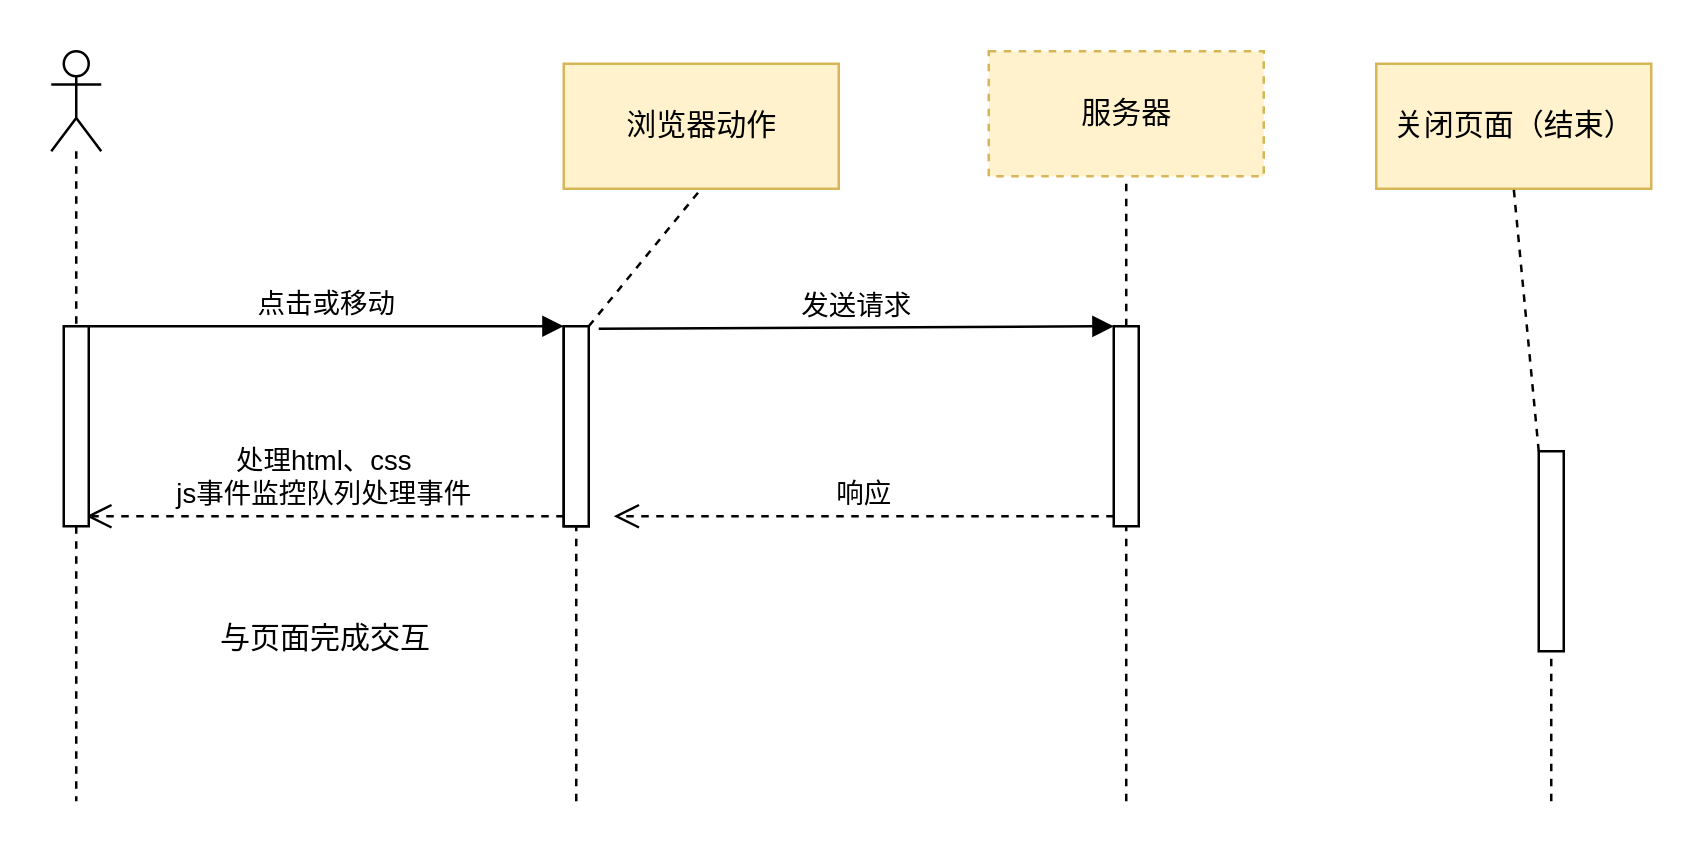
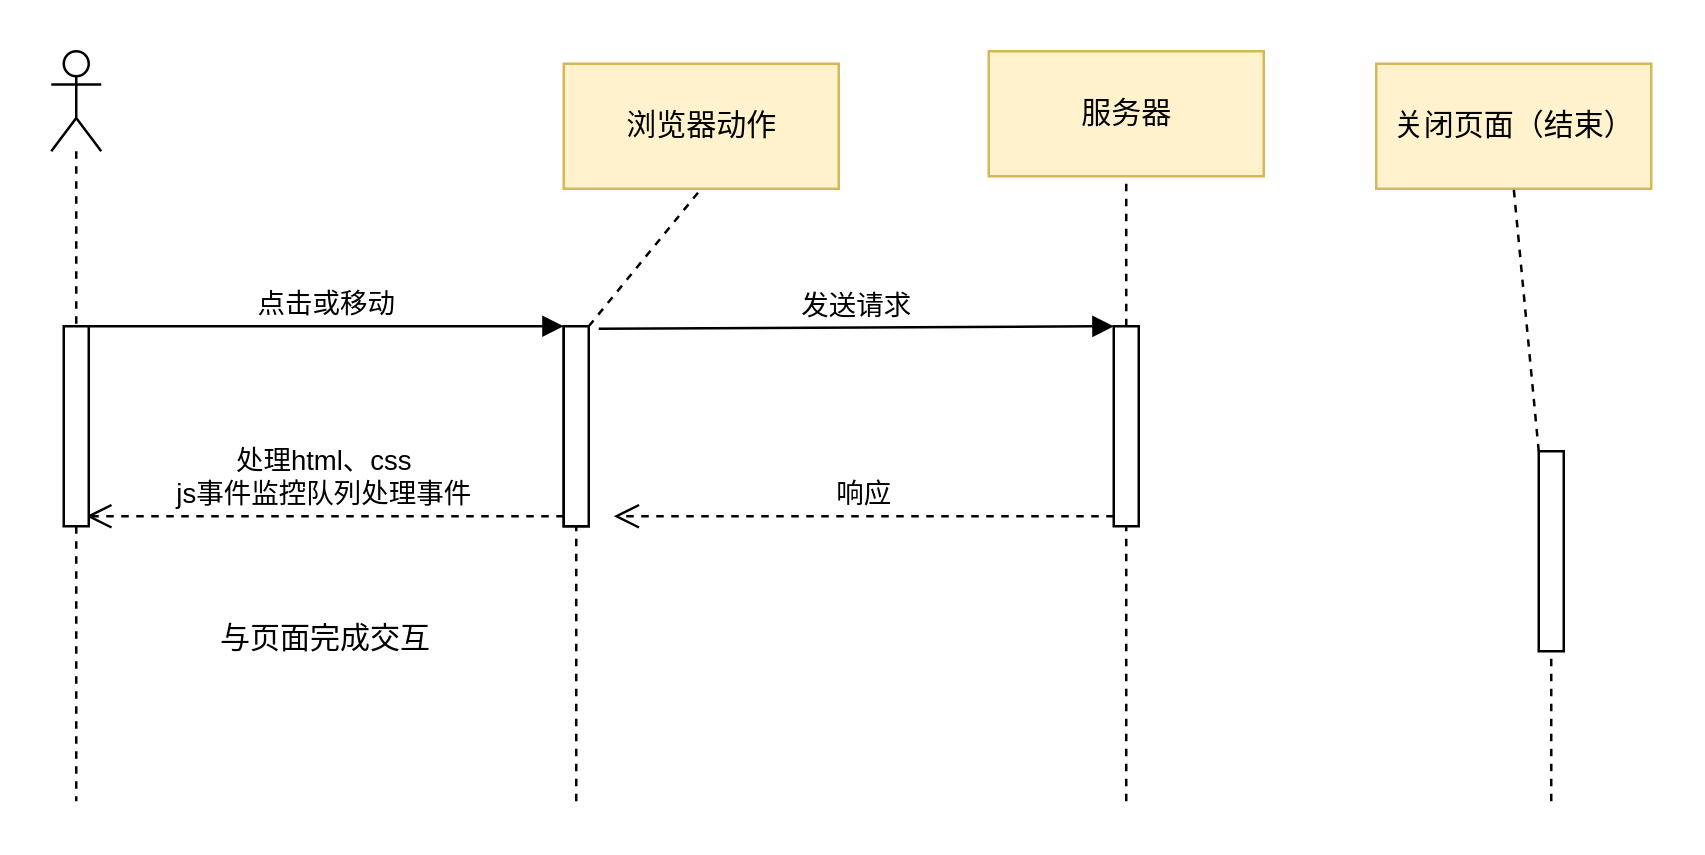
- <mxCell id="5" value="服务器" style="html=1;fillColor=#fff2cc;strokeColor=#d6b656;dashed=1;" vertex="1" parent="1"><mxGeometry x="395" y="20" width="110" height="50" as="geometry" /></mxCell>
+ <mxCell id="5" value="服务器" style="html=1;fillColor=#fff2cc;strokeColor=#d6b656;" vertex="1" parent="1"><mxGeometry x="395" y="20" width="110" height="50" as="geometry" /></mxCell>
